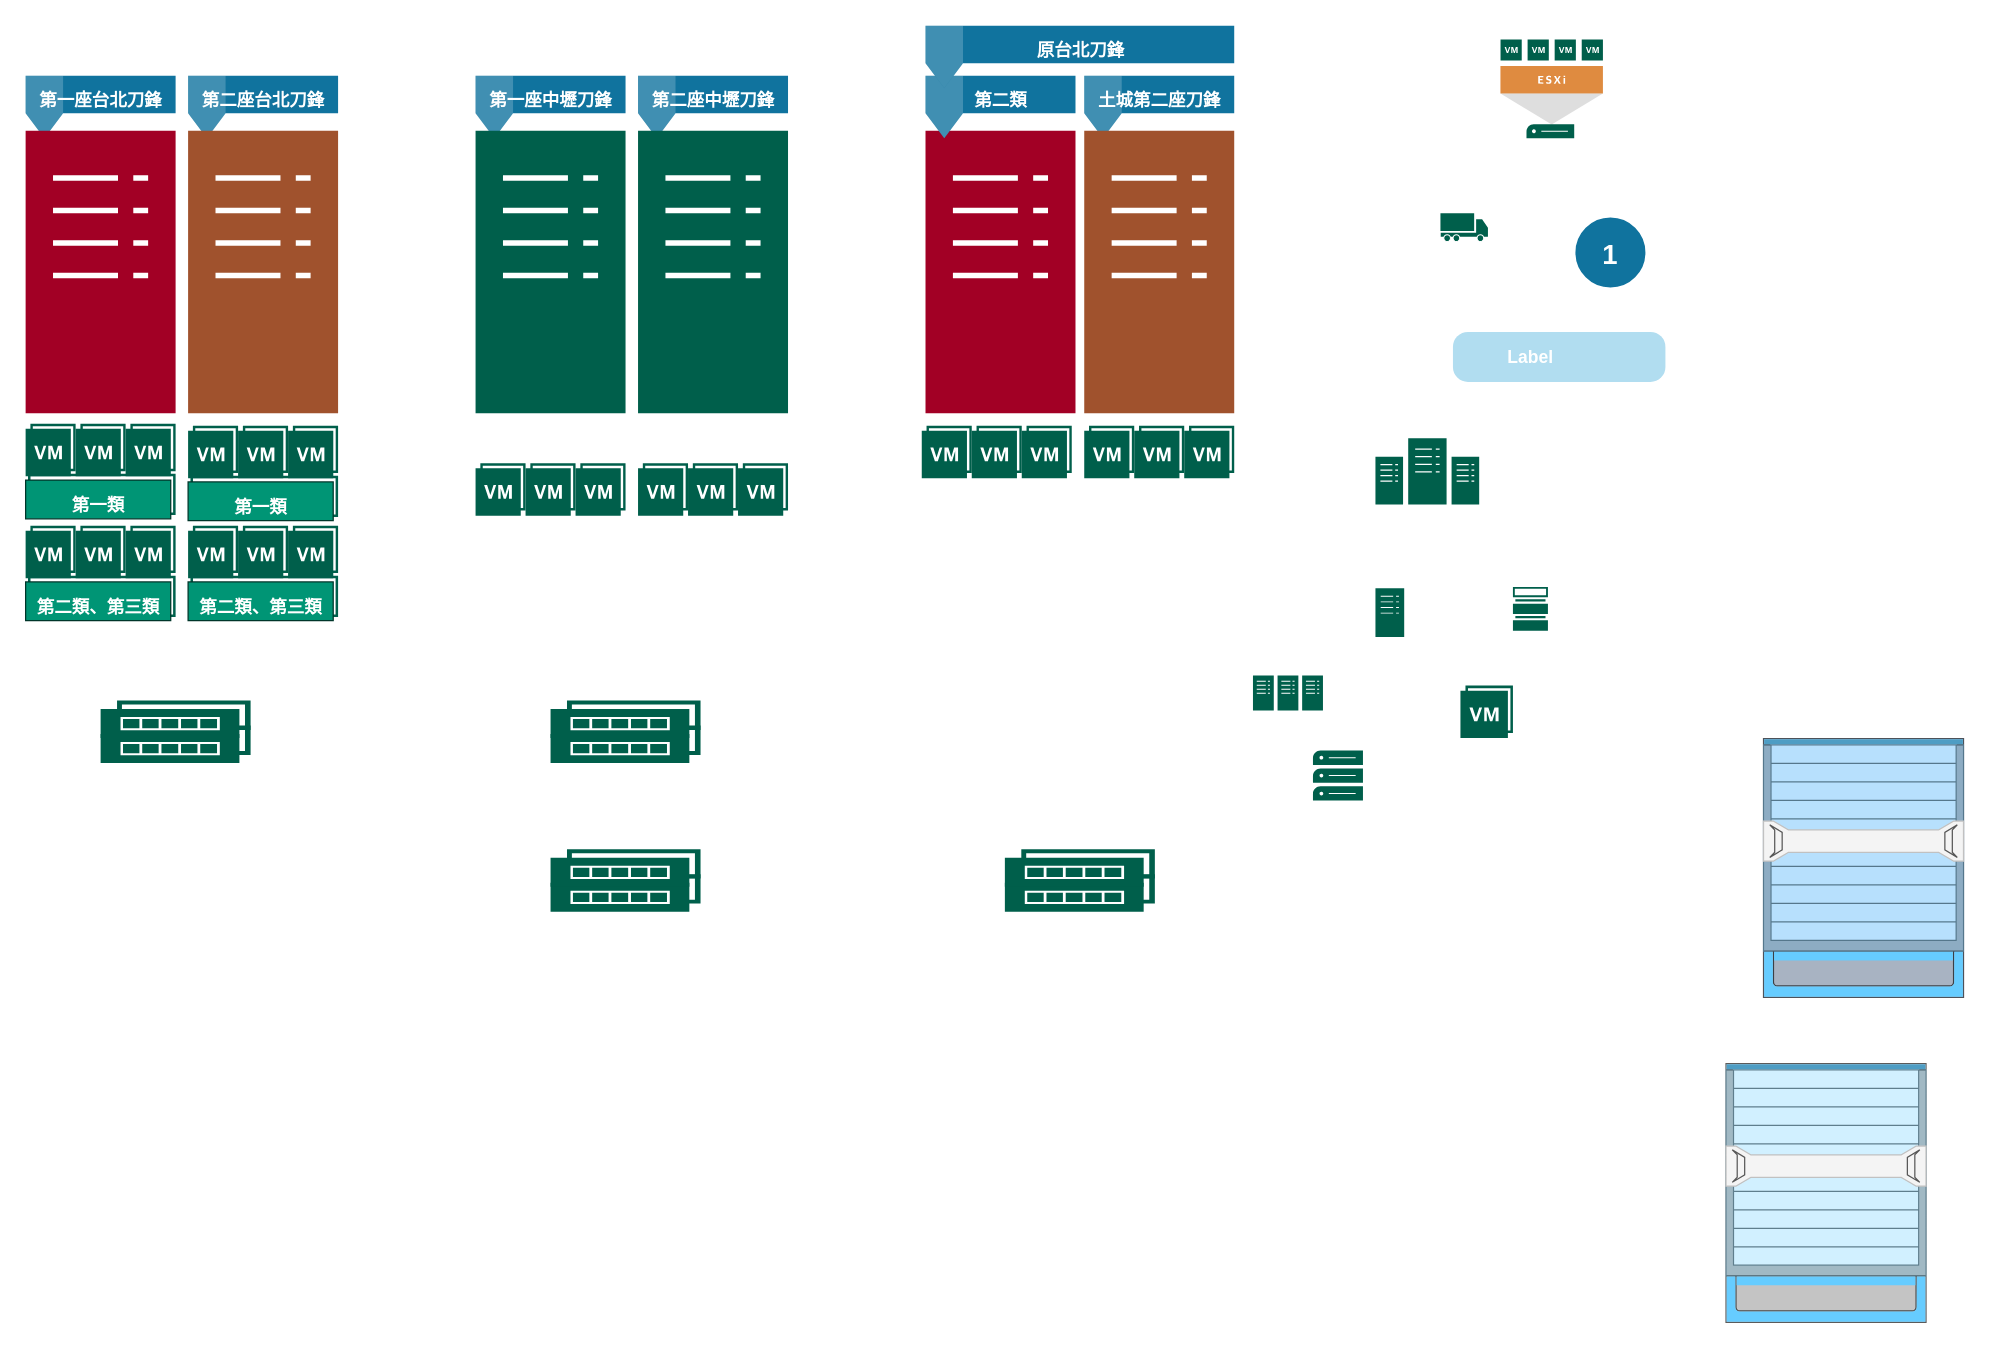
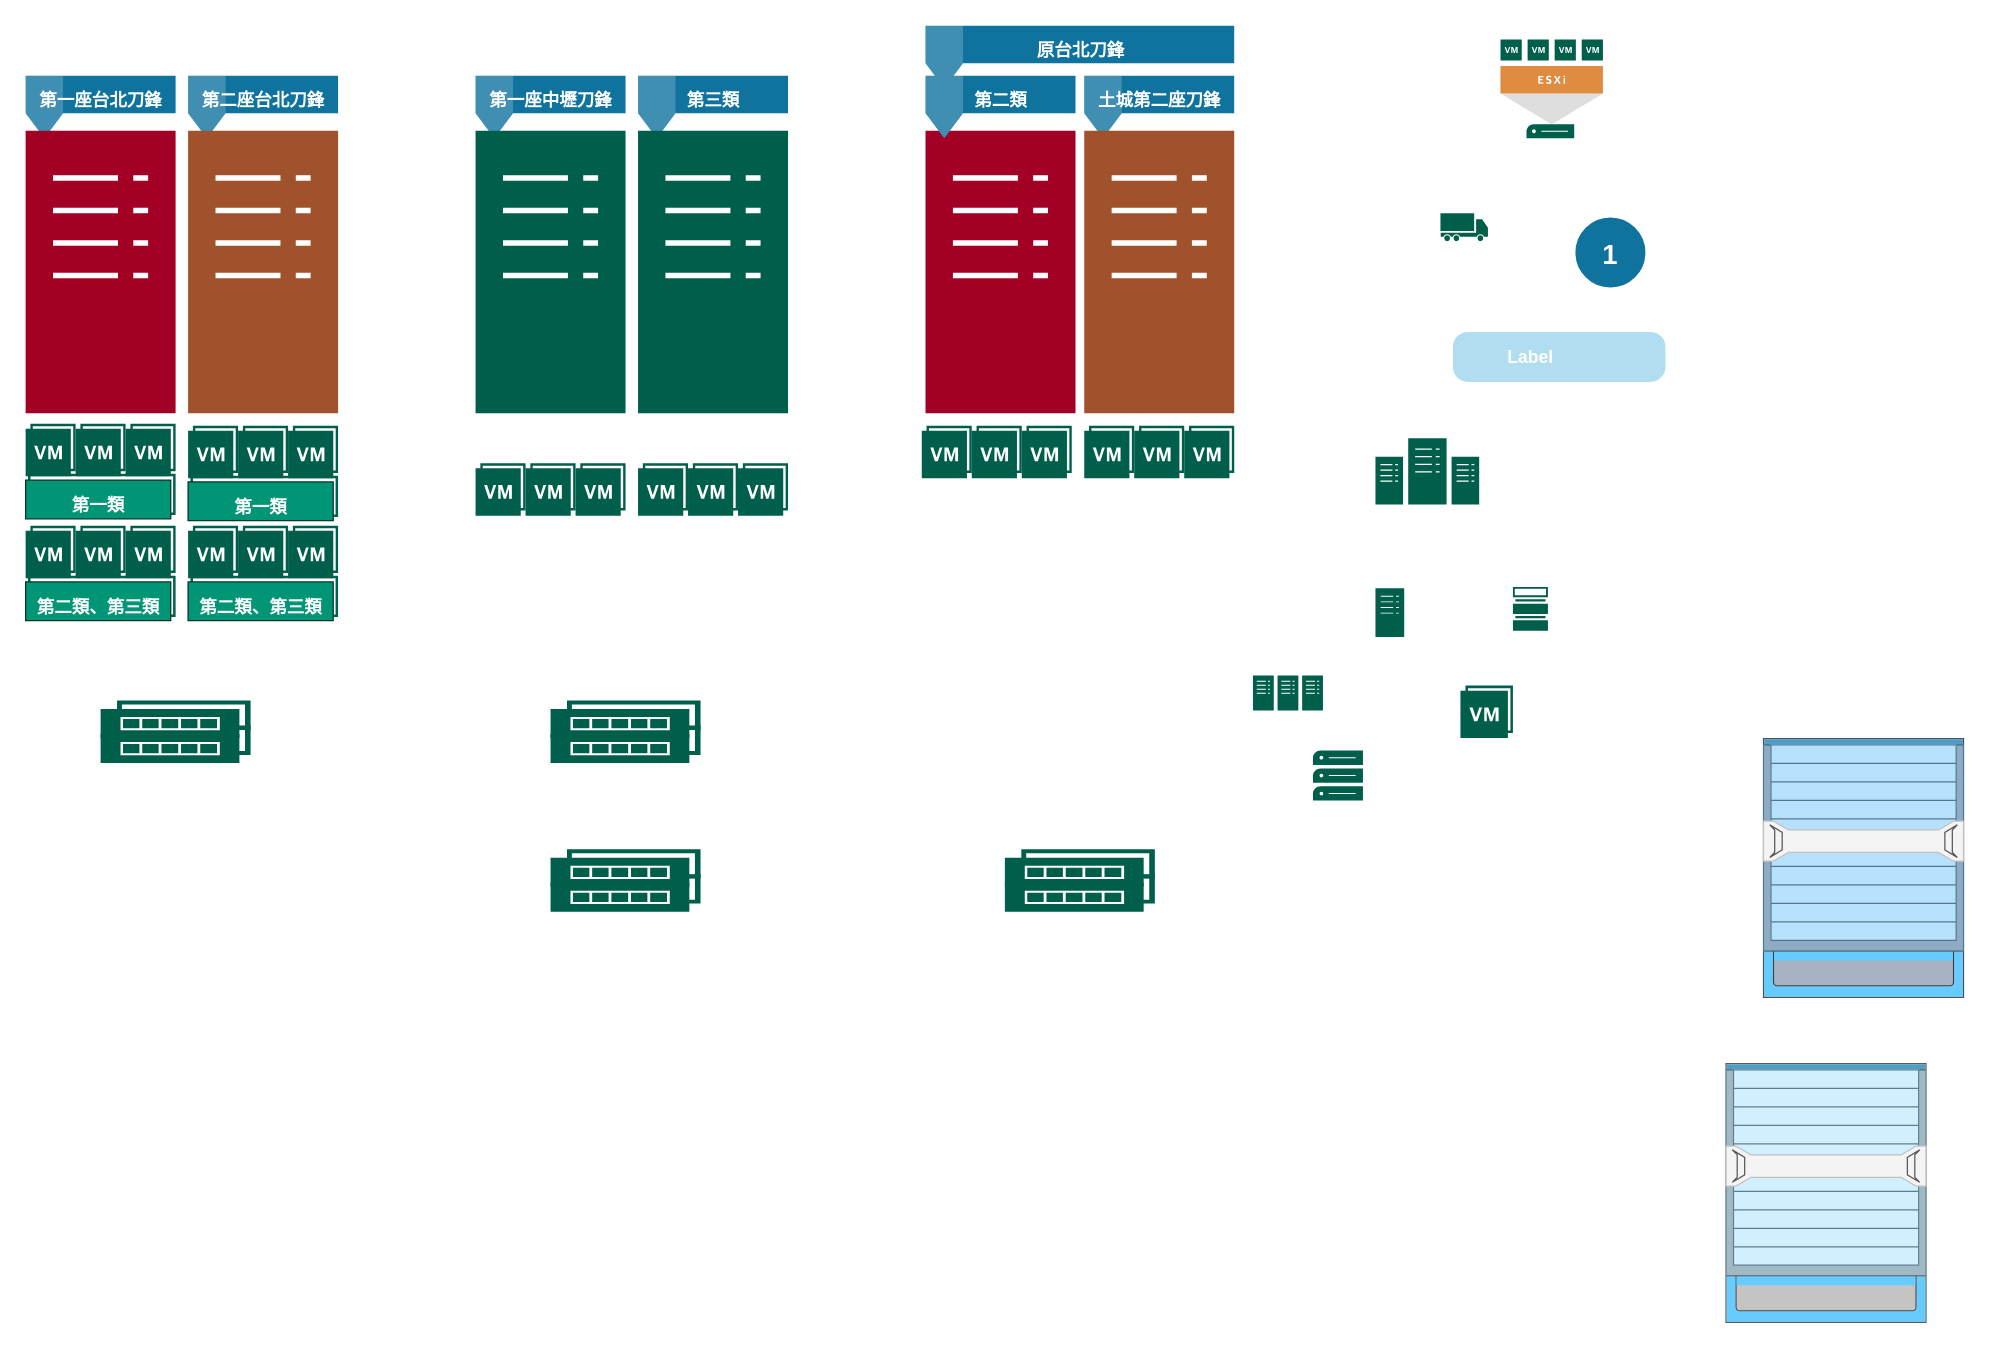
- <mxCell id="16" value="第二座中壢刀鋒" style="html=1;shape=mxgraph.infographic.flag;dx=30;dy=20;fillColor=#10739E;strokeColor=none;align=center;verticalAlign=top;fontColor=#ffffff;fontSize=14;fontStyle=1;shadow=0;spacingTop=5;" parent="1" vertex="1"><mxGeometry x="510" y="60" width="120" height="50" as="geometry" /></mxCell>
+ <mxCell id="16" value="第三類" style="html=1;shape=mxgraph.infographic.flag;dx=30;dy=20;fillColor=#10739E;strokeColor=none;align=center;verticalAlign=top;fontColor=#ffffff;fontSize=14;fontStyle=1;shadow=0;spacingTop=5;" parent="1" vertex="1"><mxGeometry x="510" y="60" width="120" height="50" as="geometry" /></mxCell>
